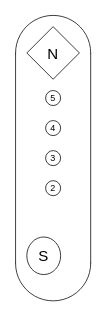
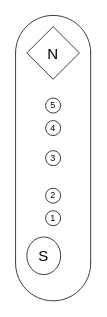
- <mxCell id="7" value="5" style="ellipse;whiteSpace=wrap;html=1;aspect=fixed;" vertex="1" parent="1"><mxGeometry x="60" y="120" width="20" height="20" as="geometry" /></mxCell>
+ <mxCell id="7" value="5" style="ellipse;whiteSpace=wrap;html=1;aspect=fixed;" vertex="1" parent="1"><mxGeometry x="60" y="130" width="20" height="20" as="geometry" /></mxCell>
- <mxCell id="10" value="2" style="ellipse;whiteSpace=wrap;html=1;aspect=fixed;" vertex="1" parent="1"><mxGeometry x="60" y="240" width="20" height="20" as="geometry" /></mxCell>
+ <mxCell id="10" value="2" style="ellipse;whiteSpace=wrap;html=1;aspect=fixed;" vertex="1" parent="1"><mxGeometry x="60" y="250" width="20" height="20" as="geometry" /></mxCell>
+ <mxCell id="11" value="1" style="ellipse;whiteSpace=wrap;html=1;aspect=fixed;" vertex="1" parent="1"><mxGeometry x="60" y="280" width="20" height="20" as="geometry" /></mxCell>
